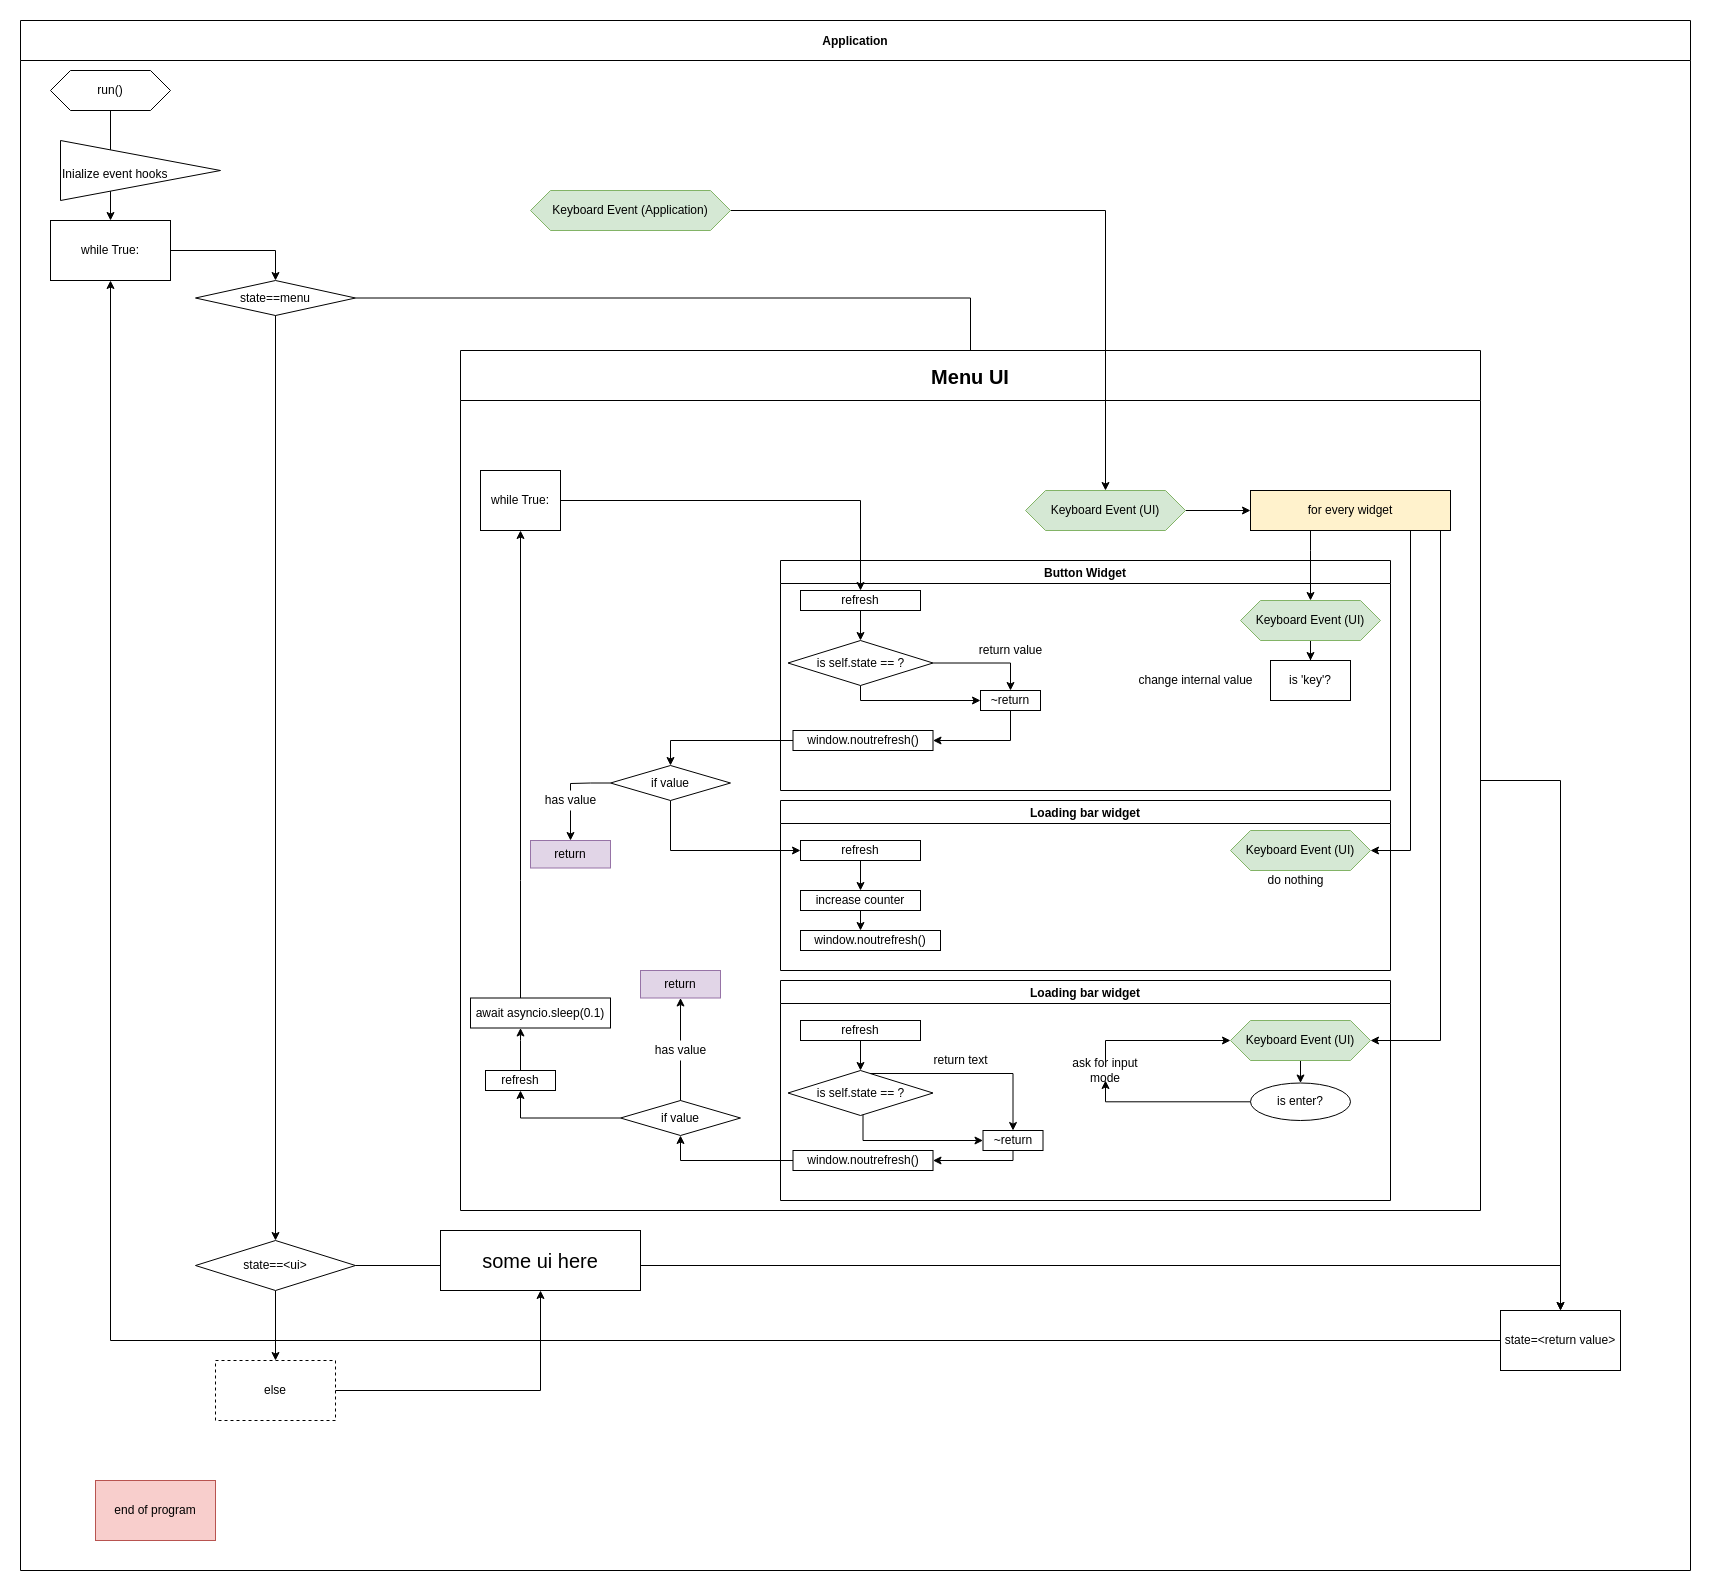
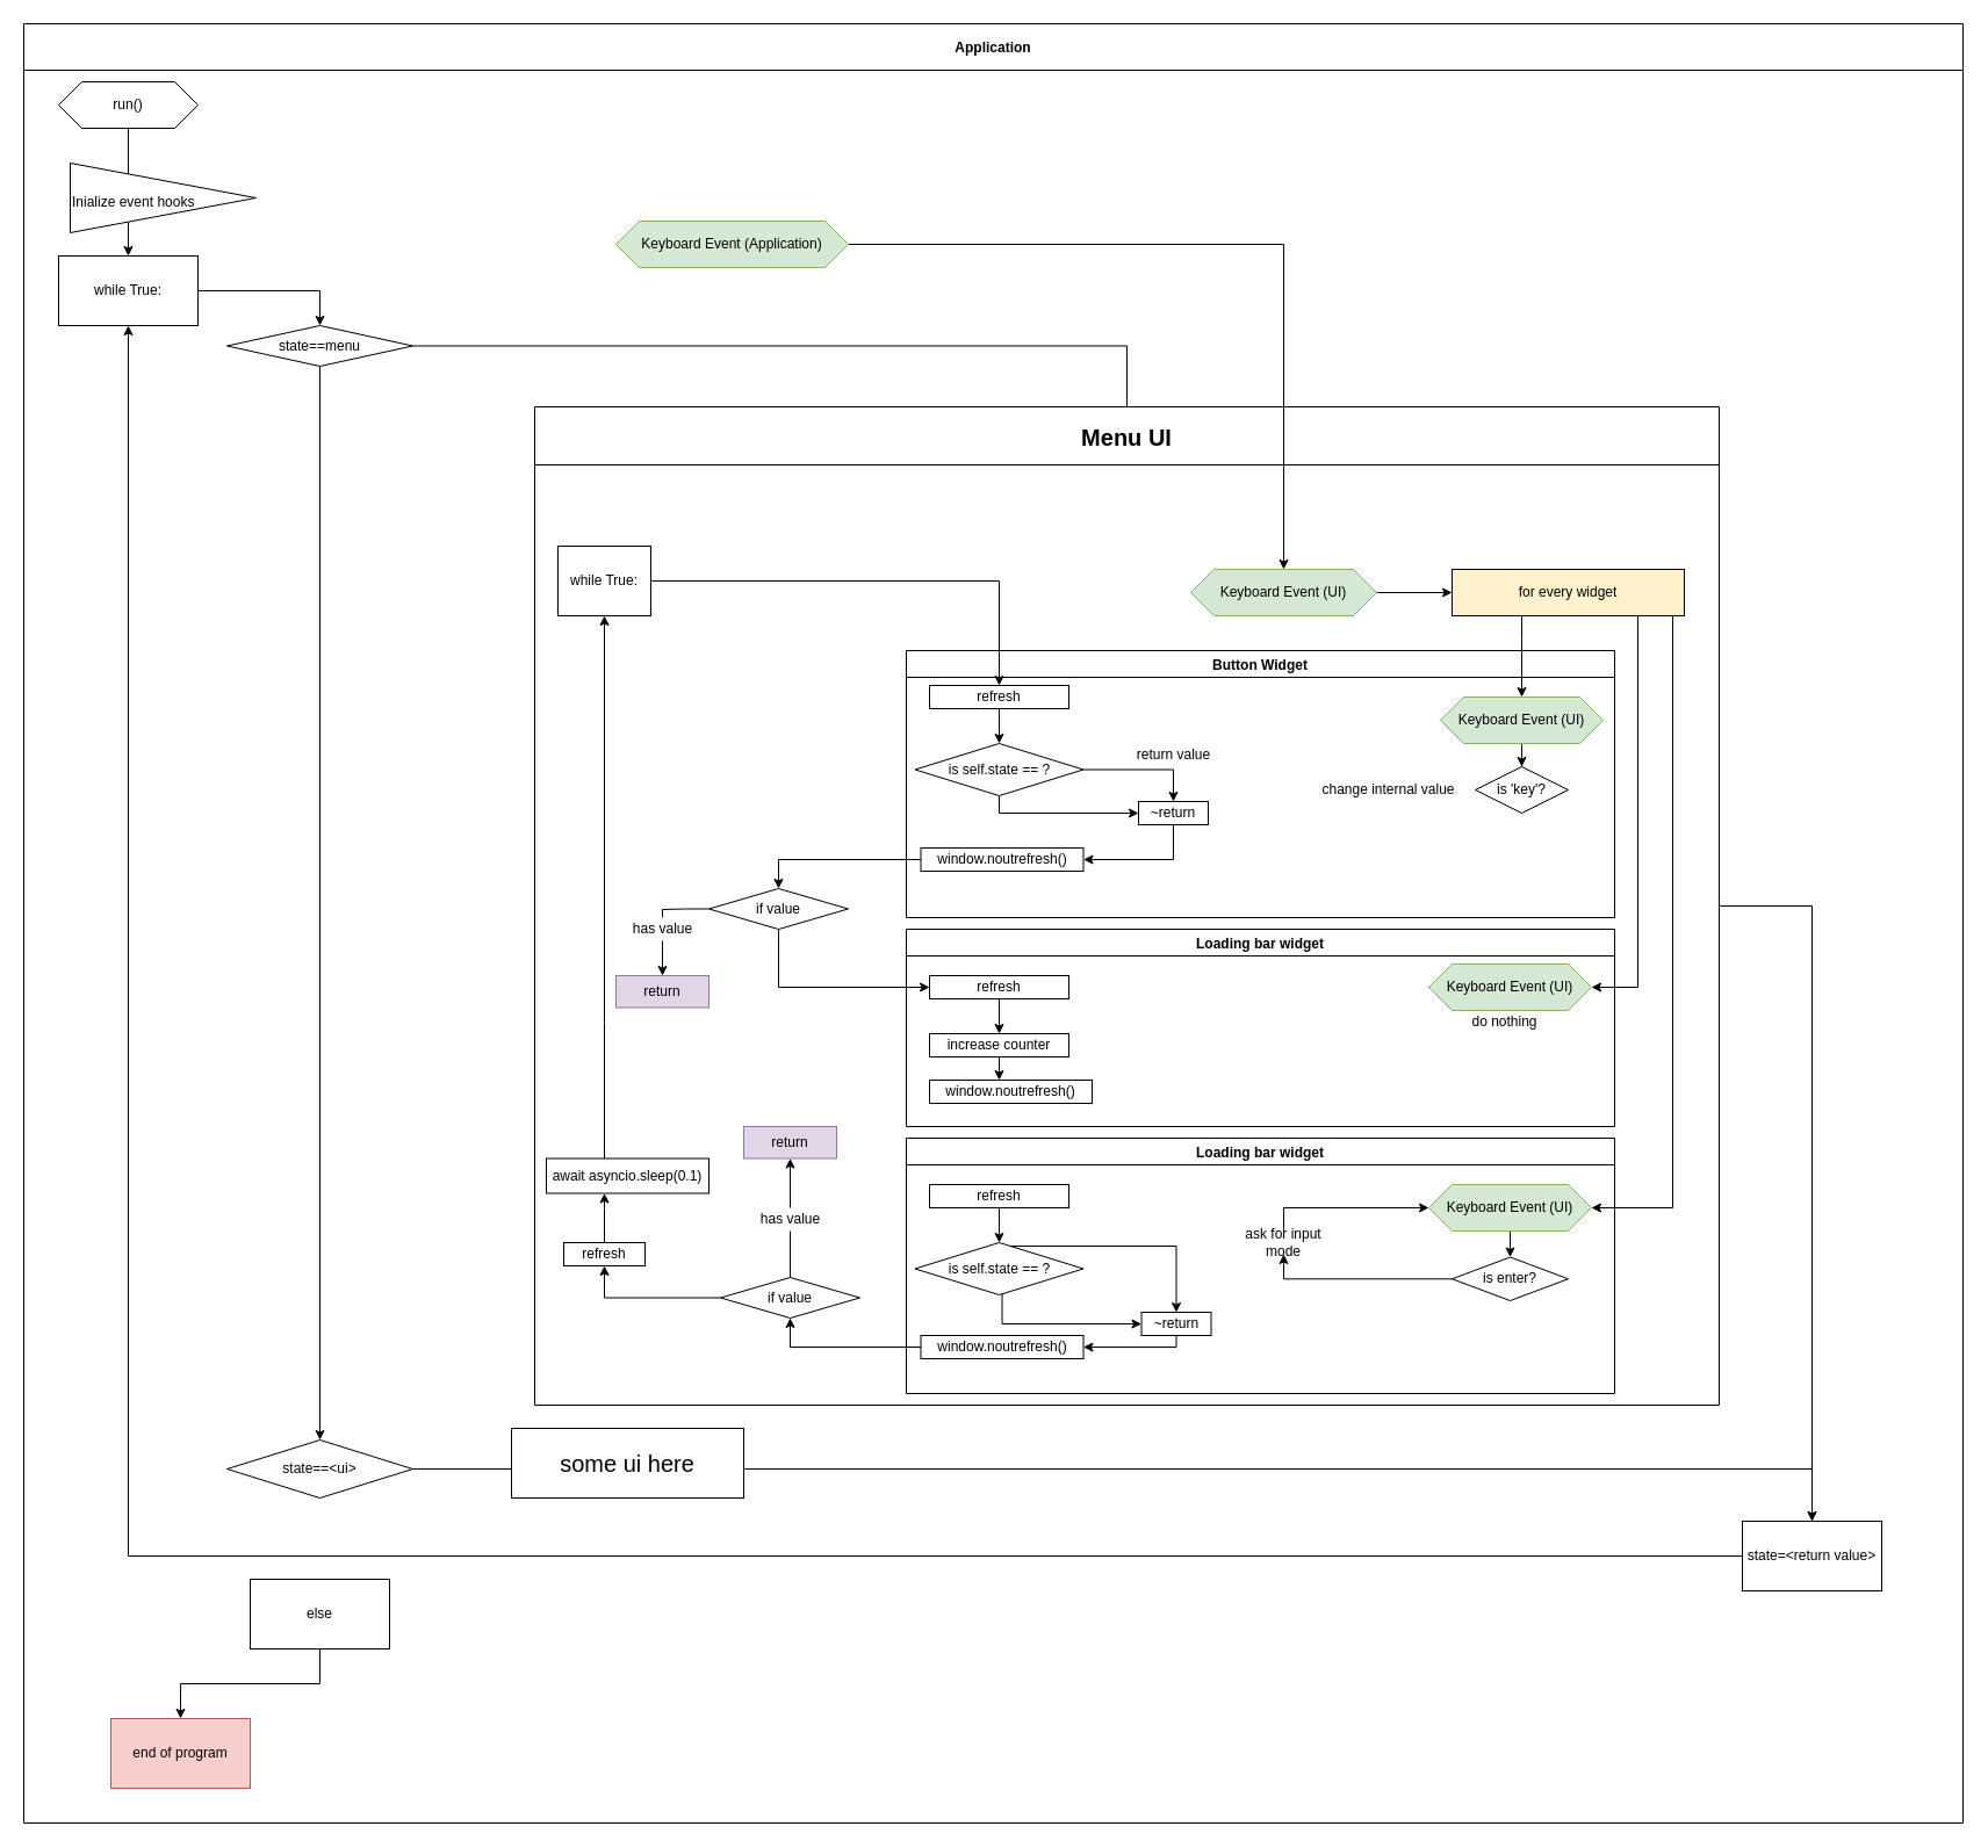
- <mxCell id="18" value="is 'key'?" style="whiteSpace=wrap;html=1;fontSize=12;align=center;rounded=0;" vertex="1" parent="15"><mxGeometry x="490" y="100" width="80" height="40" as="geometry" /></mxCell>
+ <mxCell id="18" value="is 'key'?" style="rhombus;whiteSpace=wrap;html=1;fontSize=12;align=center;" vertex="1" parent="15"><mxGeometry x="490" y="100" width="80" height="40" as="geometry" /></mxCell>
- <mxCell id="54" value="return text" style="text;html=1;align=center;verticalAlign=middle;resizable=0;points=[];autosize=1;strokeColor=none;fontSize=12;" vertex="1" parent="47"><mxGeometry x="145" y="70" width="70" height="20" as="geometry" /></mxCell>
- <mxCell id="60" value="is enter?" style="ellipse;whiteSpace=wrap;html=1;fontSize=12;align=center;" vertex="1" parent="47"><mxGeometry x="470" y="102.5" width="100" height="37.5" as="geometry" /></mxCell>
+ <mxCell id="60" value="is enter?" style="rhombus;whiteSpace=wrap;html=1;fontSize=12;align=center;" vertex="1" parent="47"><mxGeometry x="470" y="102.5" width="100" height="37.5" as="geometry" /></mxCell>
- <mxCell id="8" style="edgeStyle=orthogonalEdgeStyle;rounded=0;orthogonalLoop=1;jettySize=auto;html=1;entryX=0.5;entryY=0;entryDx=0;entryDy=0;" edge="1" parent="2" source="9" target="10"><mxGeometry relative="1" as="geometry" /></mxCell>
- <mxCell id="10" value="else" style="rounded=0;whiteSpace=wrap;html=1;dashed=1;" vertex="1" parent="2"><mxGeometry x="195" y="1340" width="120" height="60" as="geometry" /></mxCell>
+ <mxCell id="10" value="else" style="rounded=0;whiteSpace=wrap;html=1;" vertex="1" parent="2"><mxGeometry x="195" y="1340" width="120" height="60" as="geometry" /></mxCell>
- <mxCell id="12" style="edgeStyle=orthogonalEdgeStyle;rounded=0;orthogonalLoop=1;jettySize=auto;html=1;" edge="1" parent="2" source="10" target="87"><mxGeometry relative="1" as="geometry"><mxPoint x="150" y="1210" as="targetPoint" /></mxGeometry></mxCell>
+ <mxCell id="12" style="edgeStyle=orthogonalEdgeStyle;rounded=0;orthogonalLoop=1;jettySize=auto;html=1;" edge="1" parent="2" source="10" target="11"><mxGeometry relative="1" as="geometry"><mxPoint x="150" y="1210" as="targetPoint" /></mxGeometry></mxCell>
